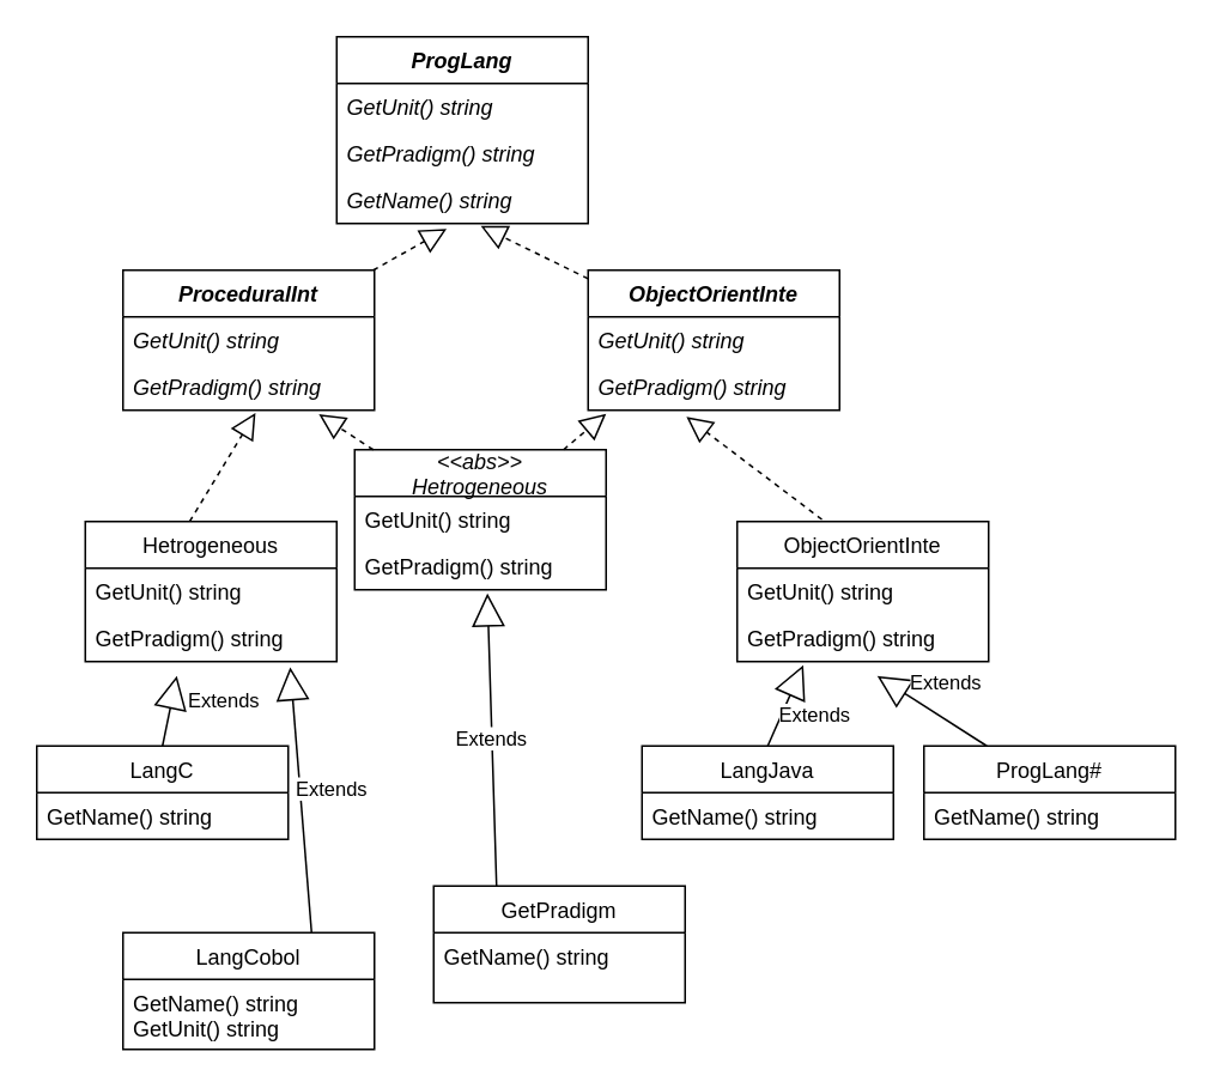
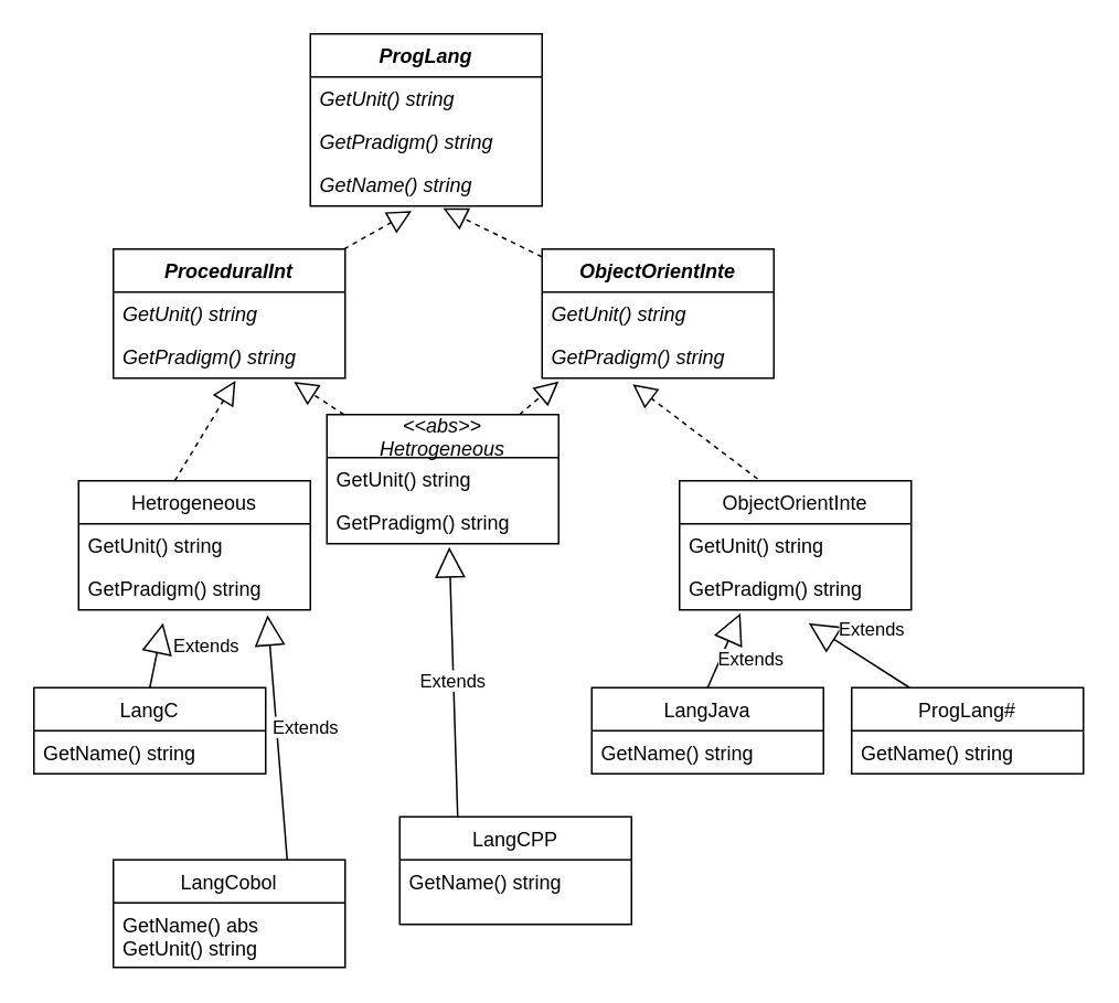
- <mxCell id="37" value="GetPradigm" style="swimlane;fontStyle=0;childLayout=stackLayout;horizontal=1;startSize=26;fillColor=none;horizontalStack=0;resizeParent=1;resizeParentMax=0;resizeLast=0;collapsible=1;marginBottom=0;" vertex="1" parent="1"><mxGeometry x="241" y="493" width="140" height="65" as="geometry" /></mxCell>
+ <mxCell id="37" value="LangCPP" style="swimlane;fontStyle=0;childLayout=stackLayout;horizontal=1;startSize=26;fillColor=none;horizontalStack=0;resizeParent=1;resizeParentMax=0;resizeLast=0;collapsible=1;marginBottom=0;" vertex="1" parent="1"><mxGeometry x="241" y="493" width="140" height="65" as="geometry" /></mxCell>
- <mxCell id="28" value="GetName() string&#10;GetUnit() string" style="text;strokeColor=none;fillColor=none;align=left;verticalAlign=top;spacingLeft=4;spacingRight=4;overflow=hidden;rotatable=0;points=[[0,0.5],[1,0.5]];portConstraint=eastwest;fontStyle=0" vertex="1" parent="27"><mxGeometry y="26" width="140" height="39" as="geometry" /></mxCell>
+ <mxCell id="28" value="GetName() abs&#10;GetUnit() string" style="text;strokeColor=none;fillColor=none;align=left;verticalAlign=top;spacingLeft=4;spacingRight=4;overflow=hidden;rotatable=0;points=[[0,0.5],[1,0.5]];portConstraint=eastwest;fontStyle=0" vertex="1" parent="27"><mxGeometry y="26" width="140" height="39" as="geometry" /></mxCell>
